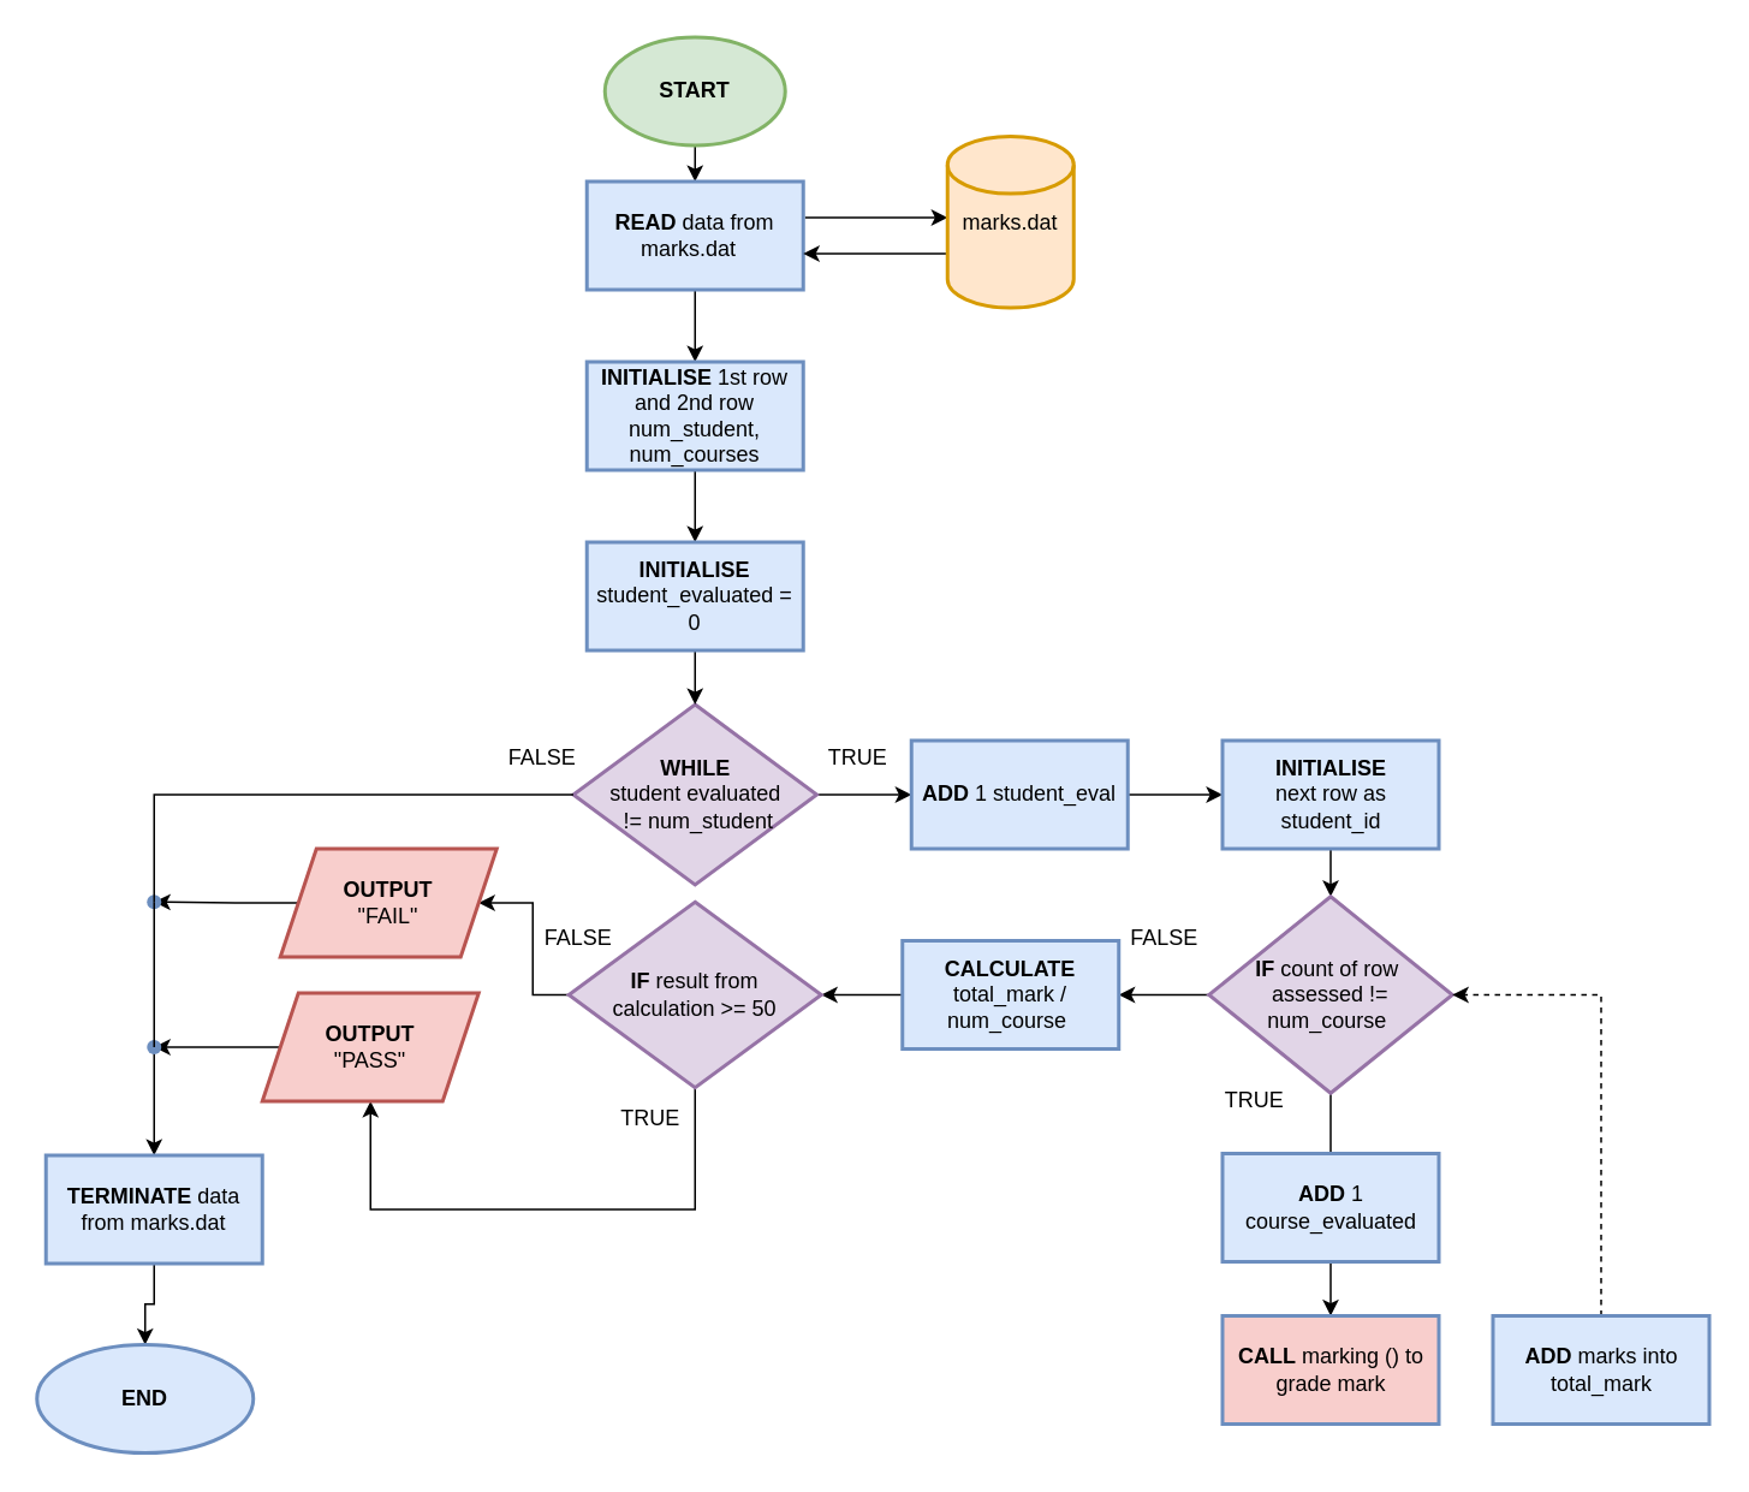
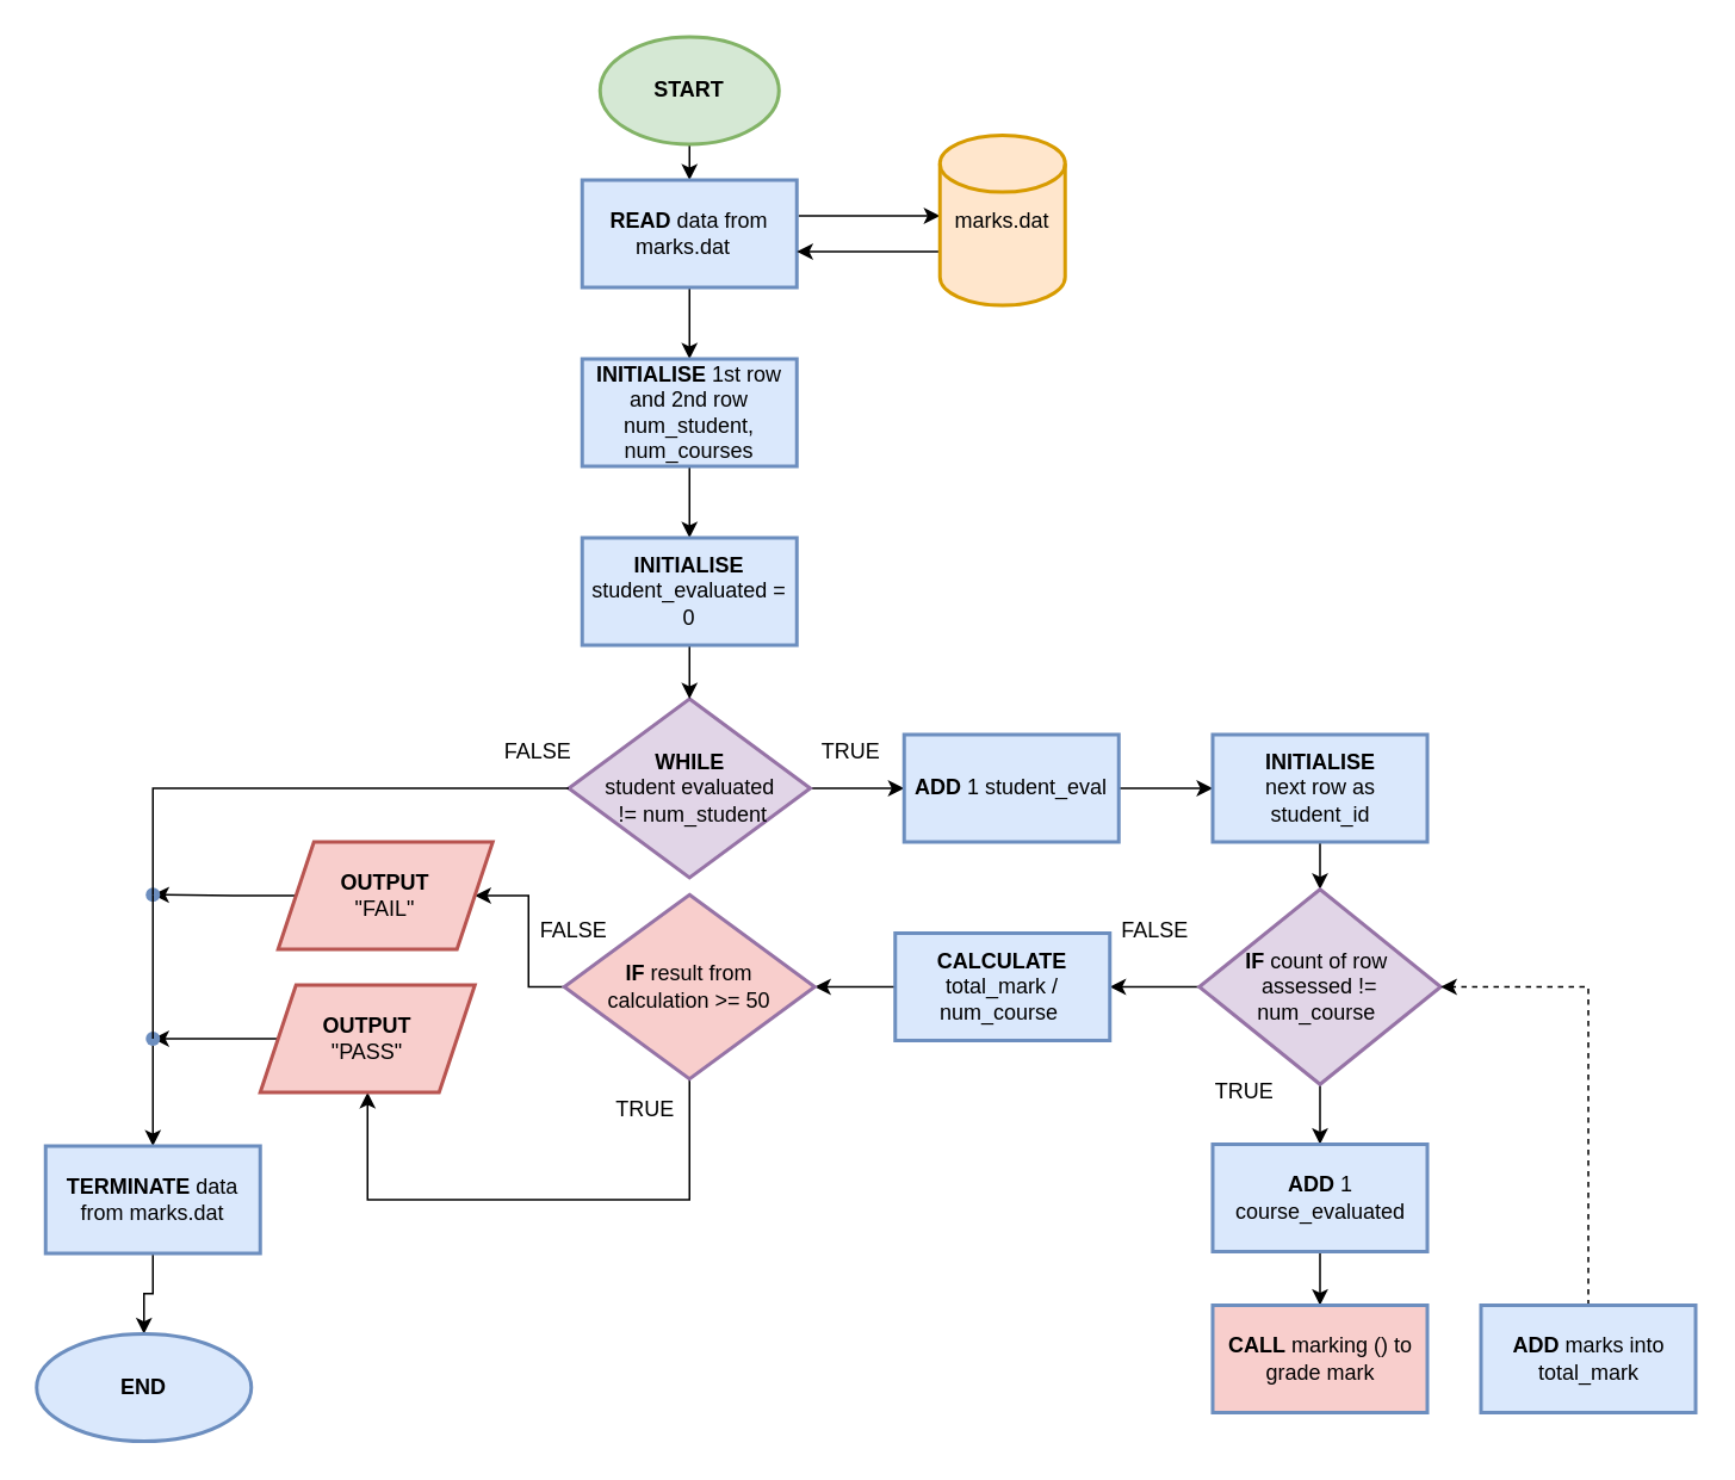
- <mxCell id="35" value="&lt;b&gt;IF&lt;/b&gt; result from &lt;br&gt;calculation &amp;gt;= 50" style="rhombus;whiteSpace=wrap;html=1;strokeColor=#9673a6;strokeWidth=2;fillColor=#e1d5e7;" vertex="1" parent="1"><mxGeometry x="315" y="499.5" width="140" height="103" as="geometry" /></mxCell>
+ <mxCell id="35" value="&lt;b&gt;IF&lt;/b&gt; result from &lt;br&gt;calculation &amp;gt;= 50" style="rhombus;whiteSpace=wrap;html=1;strokeColor=#9673a6;strokeWidth=2;fillColor=#f8cecc;" vertex="1" parent="1"><mxGeometry x="315" y="499.5" width="140" height="103" as="geometry" /></mxCell>
- <mxCell id="22" value="" style="edgeStyle=orthogonalEdgeStyle;rounded=0;orthogonalLoop=1;jettySize=auto;html=1;endArrow=none;" edge="1" parent="1" source="24" target="26"><mxGeometry relative="1" as="geometry" /></mxCell>
+ <mxCell id="22" value="" style="edgeStyle=orthogonalEdgeStyle;rounded=0;orthogonalLoop=1;jettySize=auto;html=1;" edge="1" parent="1" source="24" target="26"><mxGeometry relative="1" as="geometry" /></mxCell>
